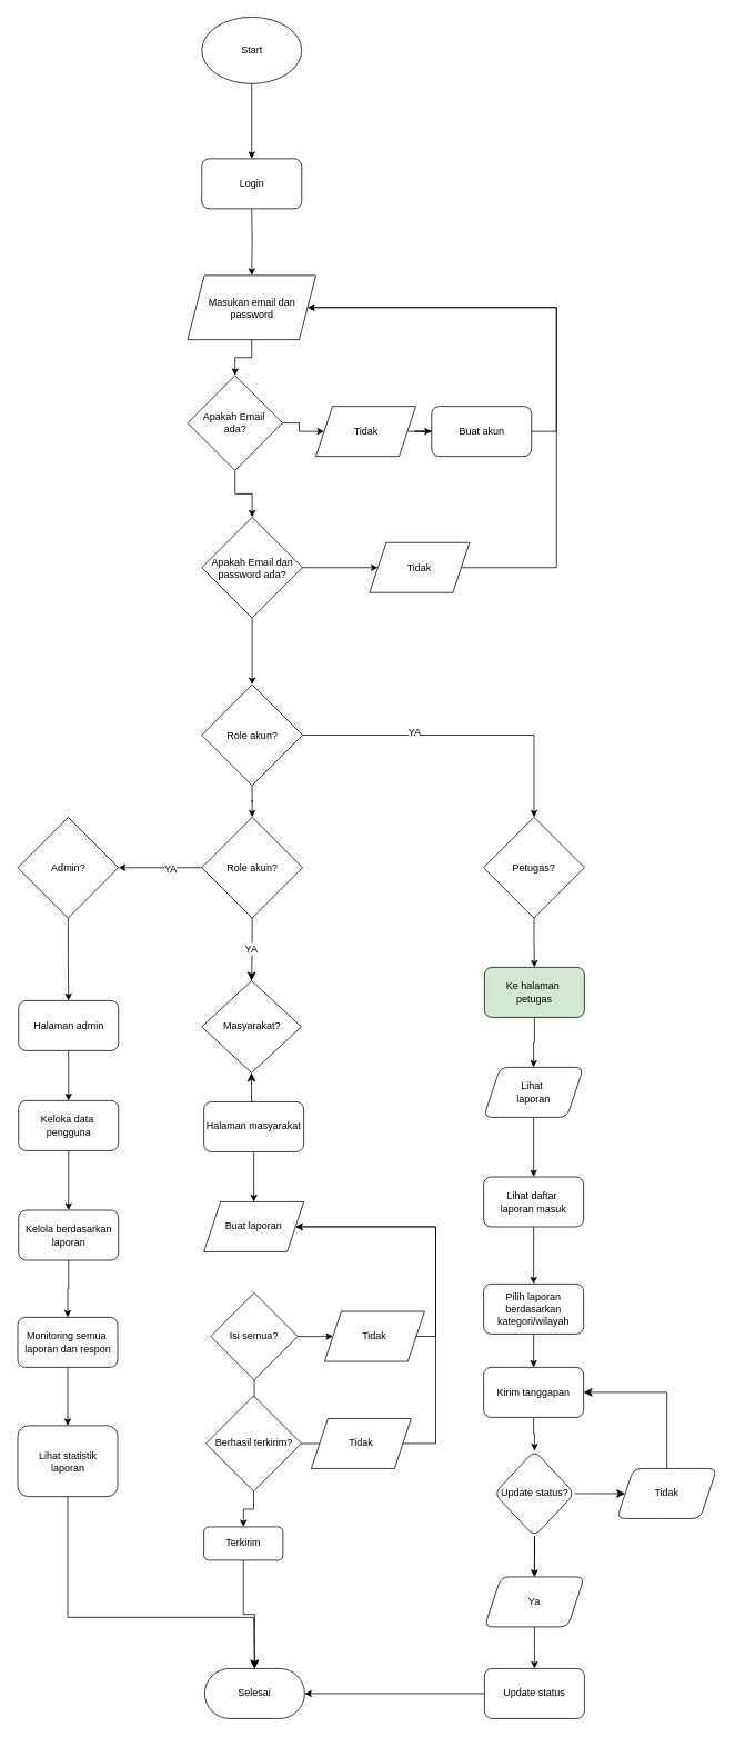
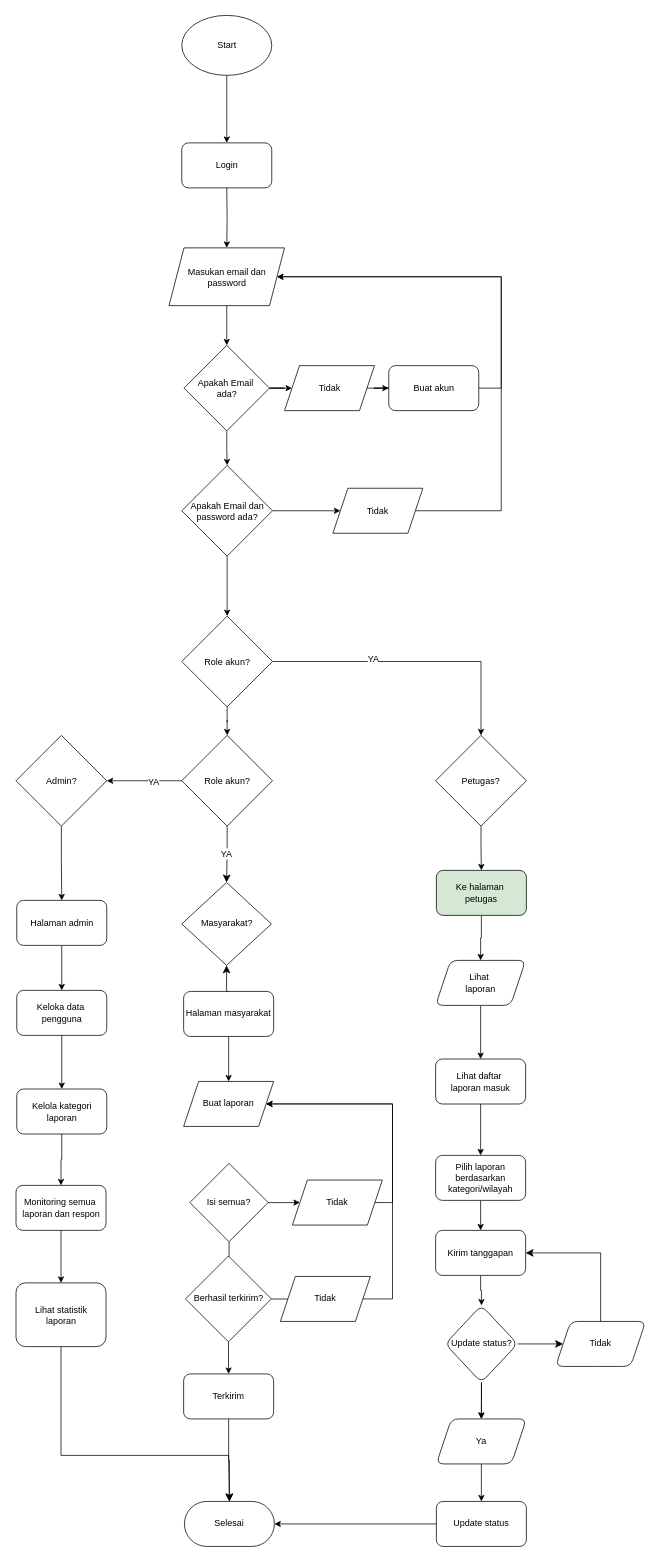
- <mxCell id="9" value="Apakah Email&amp;nbsp;&lt;br&gt;ada?" style="rhombus;whiteSpace=wrap;html=1;" vertex="1" parent="1"><mxGeometry x="224.5" y="450" width="114" height="114" as="geometry" /></mxCell>
+ <mxCell id="9" value="Apakah Email&amp;nbsp;&lt;br&gt;ada?" style="rhombus;whiteSpace=wrap;html=1;" vertex="1" parent="1"><mxGeometry x="244.5" y="460" width="114" height="114" as="geometry" /></mxCell>
- <mxCell id="53" value="Kelola berdasarkan&lt;div&gt;laporan&lt;/div&gt;" style="rounded=1;whiteSpace=wrap;html=1;" vertex="1" parent="1"><mxGeometry x="21.5" y="1451.5" width="120" height="60" as="geometry" /></mxCell>
+ <mxCell id="53" value="Kelola kategori&lt;div&gt;laporan&lt;/div&gt;" style="rounded=1;whiteSpace=wrap;html=1;" vertex="1" parent="1"><mxGeometry x="21.5" y="1451.5" width="120" height="60" as="geometry" /></mxCell>
- <mxCell id="38" value="Terkirim" style="rounded=1;whiteSpace=wrap;html=1;" vertex="1" parent="1"><mxGeometry x="244" y="1831.41" width="95" height="40" as="geometry" /></mxCell>
+ <mxCell id="38" value="Terkirim" style="rounded=1;whiteSpace=wrap;html=1;" vertex="1" parent="1"><mxGeometry x="244" y="1831.41" width="120" height="60" as="geometry" /></mxCell>
